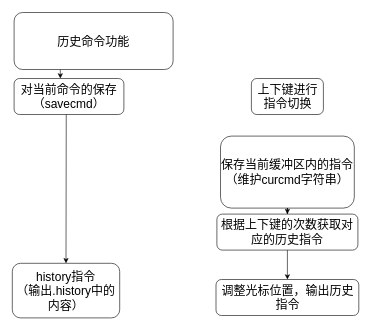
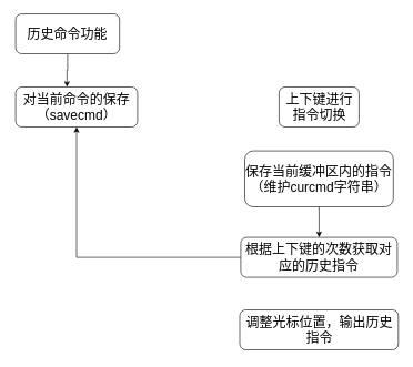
- <mxCell id="3" value="历史命令功能" style="rounded=1;whiteSpace=wrap;html=1;fontSize=20;" vertex="1" parent="1"><mxGeometry x="23" y="20" width="265" height="95" as="geometry" /></mxCell>
+ <mxCell id="3" value="历史命令功能" style="rounded=1;whiteSpace=wrap;html=1;fontSize=20;" vertex="1" parent="1"><mxGeometry x="23" y="20" width="156" height="60" as="geometry" /></mxCell>
- <mxCell id="6" value="" style="endArrow=classic;html=1;rounded=0;fontSize=20;exitX=0.475;exitY=1;exitDx=0;exitDy=0;exitPerimeter=0;entryX=0.5;entryY=0;entryDx=0;entryDy=0;" edge="1" parent="1" source="4" target="5"><mxGeometry width="50" height="50" relative="1" as="geometry"><mxPoint x="79" y="245" as="sourcePoint" /><mxPoint x="110" y="264" as="targetPoint" /></mxGeometry></mxCell>
- <mxCell id="9" value="保存当前缓冲区内的指令&lt;br&gt;（维护curcmd字符串）" style="rounded=1;whiteSpace=wrap;html=1;fontSize=20;" vertex="1" parent="1"><mxGeometry x="367" y="226" width="223" height="120" as="geometry" /></mxCell>
+ <mxCell id="9" value="保存当前缓冲区内的指令&lt;br&gt;（维护curcmd字符串）" style="rounded=1;whiteSpace=wrap;html=1;fontSize=20;" vertex="1" parent="1"><mxGeometry x="367" y="226" width="223" height="84" as="geometry" /></mxCell>
- <mxCell id="10" style="edgeStyle=orthogonalEdgeStyle;rounded=0;orthogonalLoop=1;jettySize=auto;html=1;entryX=0.5;entryY=0;entryDx=0;entryDy=0;fontSize=20;" edge="1" parent="1" source="11" target="12"><mxGeometry relative="1" as="geometry" /></mxCell>
+ <mxCell id="10" style="edgeStyle=orthogonalEdgeStyle;rounded=0;orthogonalLoop=1;jettySize=auto;html=1;fontSize=20;" edge="1" parent="1" source="11" target="4"><mxGeometry relative="1" as="geometry" /></mxCell>
- <mxCell id="5" value="history指令&lt;br&gt;（输出.history中的内容）" style="rounded=1;whiteSpace=wrap;html=1;fontSize=20;" vertex="1" parent="1"><mxGeometry x="20" y="438" width="179" height="91" as="geometry" /></mxCell>
